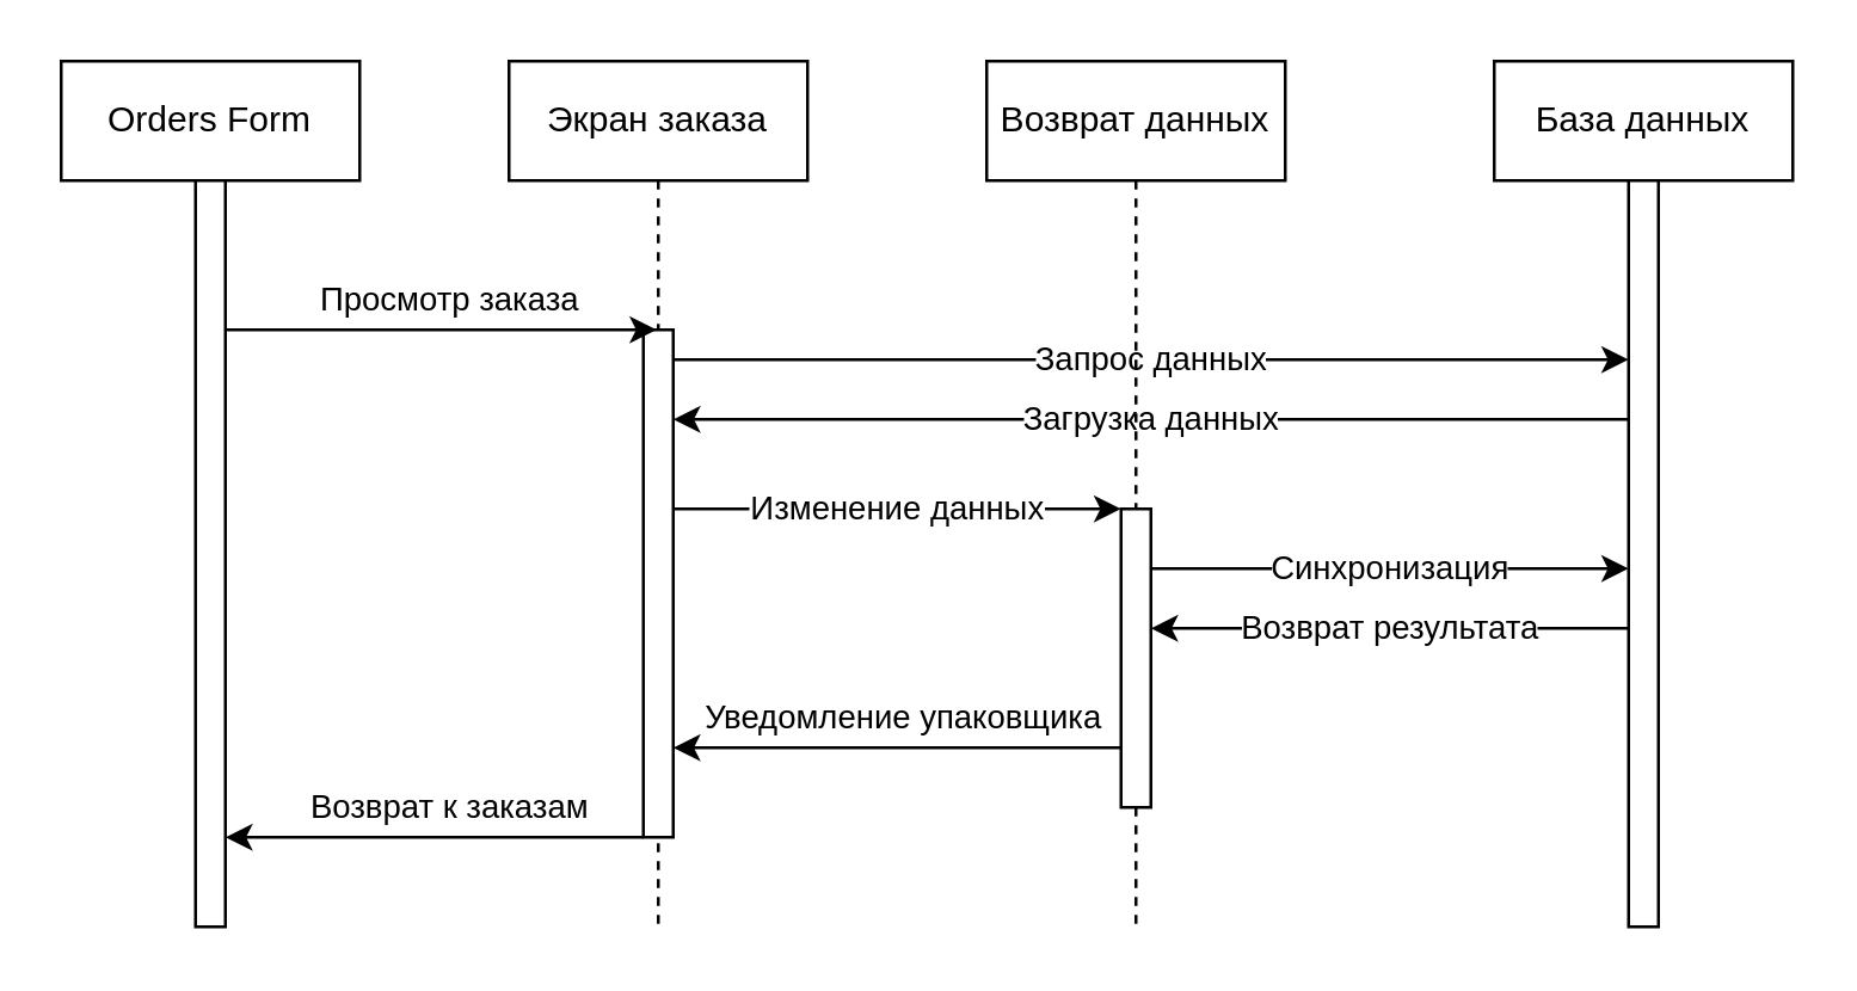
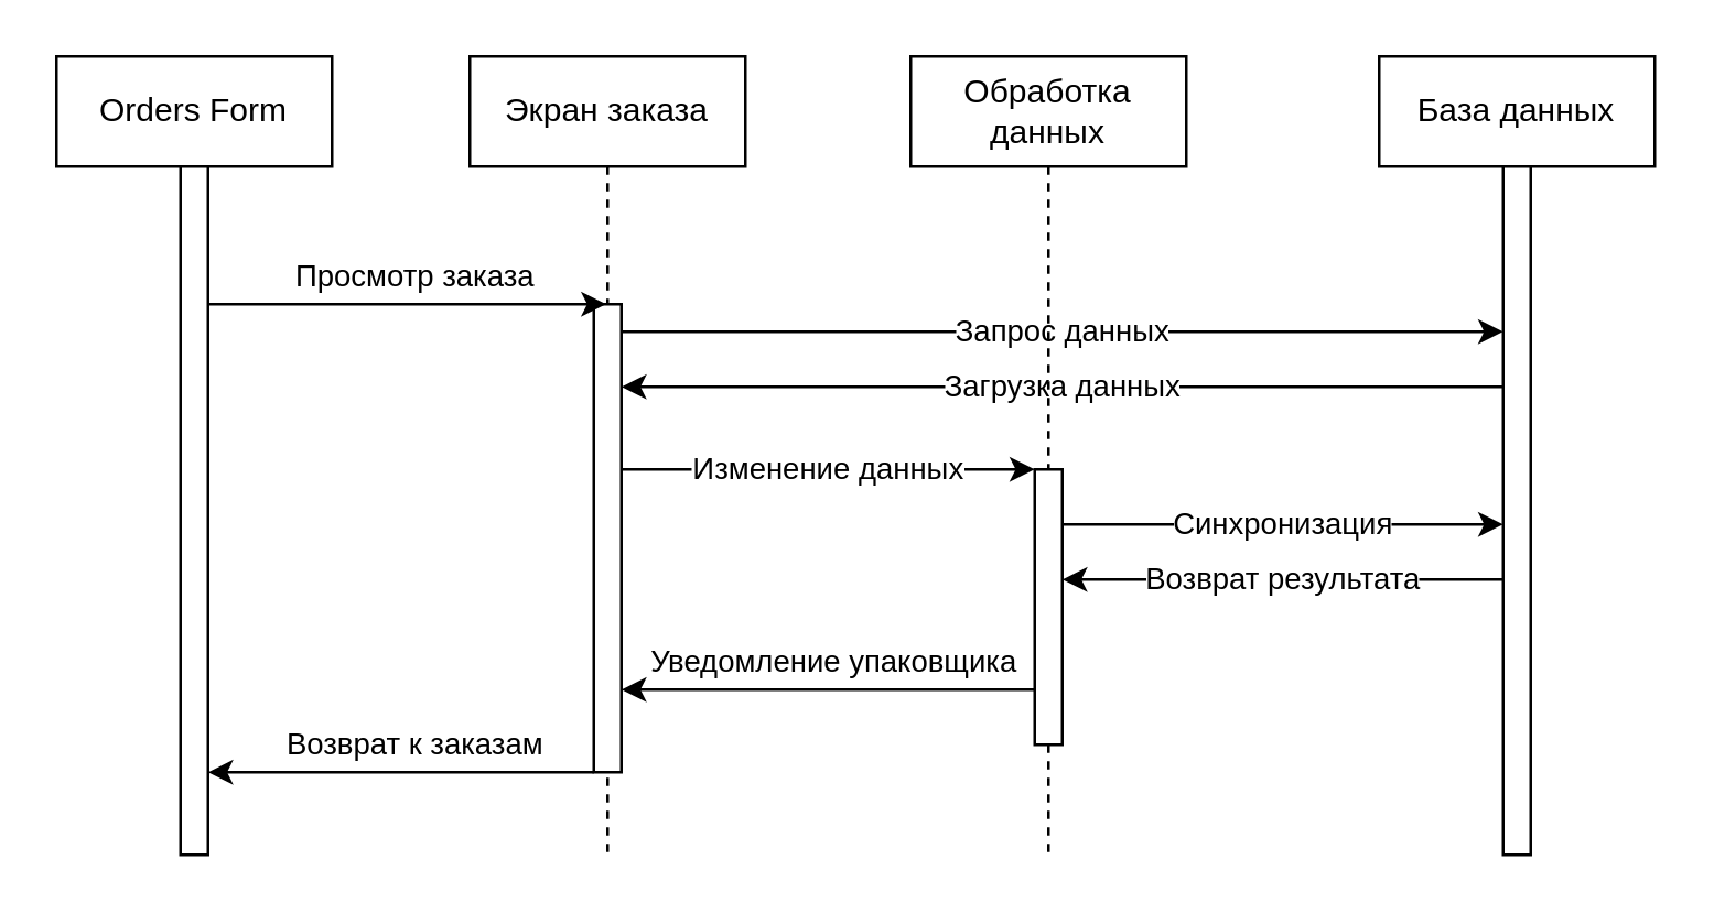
- <mxCell id="11" value="Возврат данных" style="shape=umlLifeline;perimeter=lifelinePerimeter;whiteSpace=wrap;html=1;container=1;collapsible=0;recursiveResize=0;outlineConnect=0;" vertex="1" parent="1"><mxGeometry x="330" y="20" width="100" height="290" as="geometry" /></mxCell>
+ <mxCell id="11" value="Обработка данных" style="shape=umlLifeline;perimeter=lifelinePerimeter;whiteSpace=wrap;html=1;container=1;collapsible=0;recursiveResize=0;outlineConnect=0;" vertex="1" parent="1"><mxGeometry x="330" y="20" width="100" height="290" as="geometry" /></mxCell>
